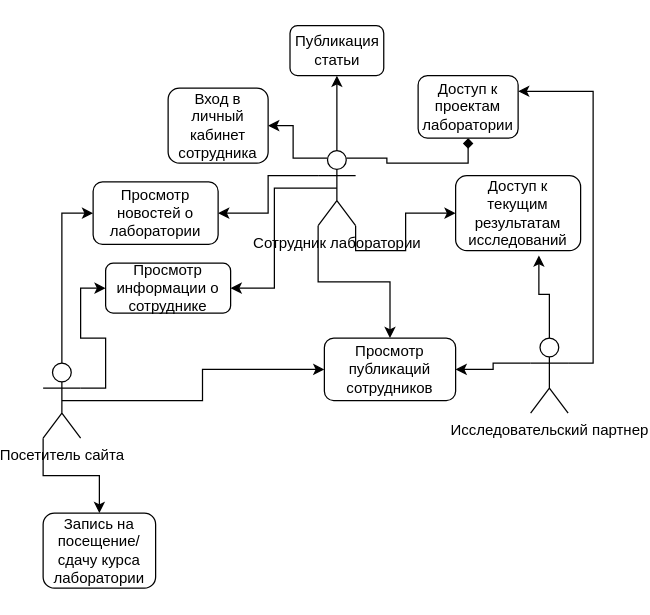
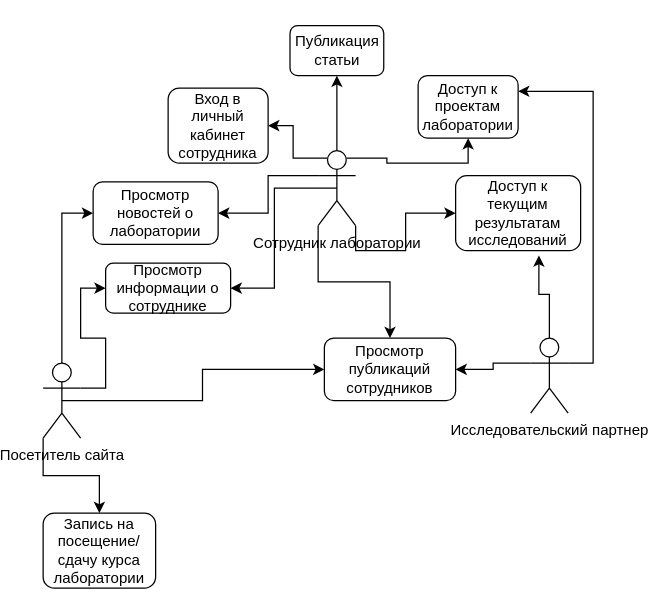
- <mxCell id="4" style="edgeStyle=orthogonalEdgeStyle;rounded=0;orthogonalLoop=1;jettySize=auto;html=1;exitX=0.75;exitY=0.1;exitDx=0;exitDy=0;exitPerimeter=0;endArrow=diamond;" edge="1" parent="1" source="9" target="12"><mxGeometry relative="1" as="geometry"><mxPoint x="320" y="96" as="targetPoint" /></mxGeometry></mxCell>
+ <mxCell id="4" style="edgeStyle=orthogonalEdgeStyle;rounded=0;orthogonalLoop=1;jettySize=auto;html=1;exitX=0.75;exitY=0.1;exitDx=0;exitDy=0;exitPerimeter=0;" edge="1" parent="1" source="9" target="12"><mxGeometry relative="1" as="geometry"><mxPoint x="320" y="96" as="targetPoint" /></mxGeometry></mxCell>
